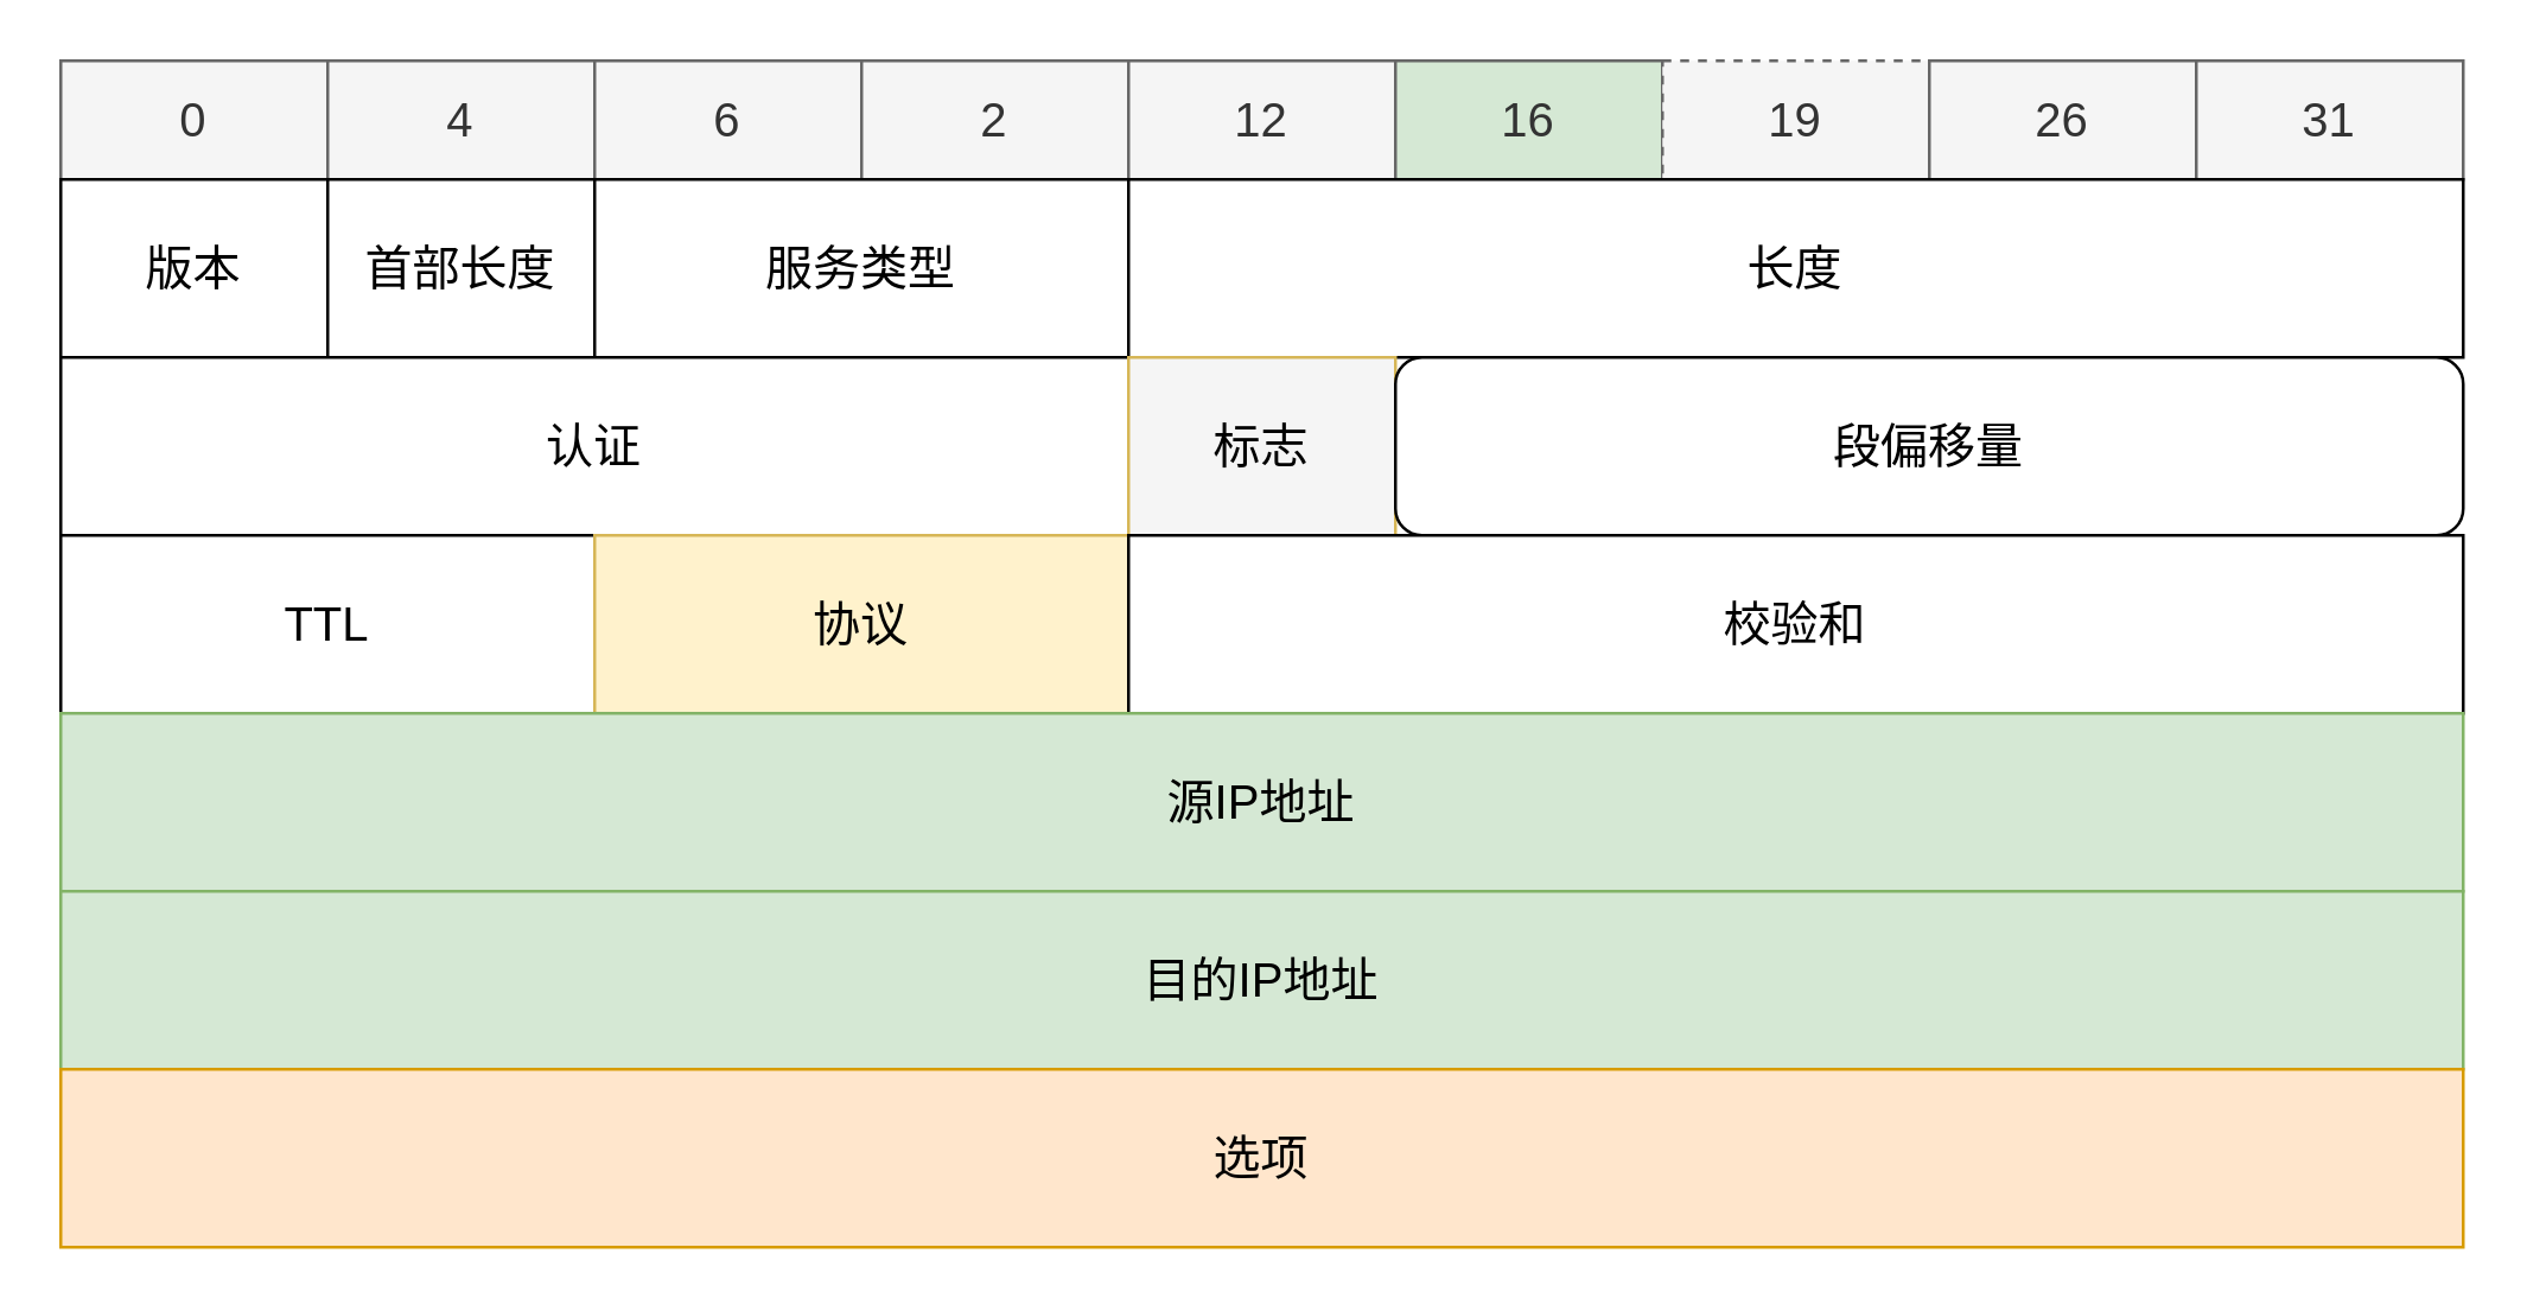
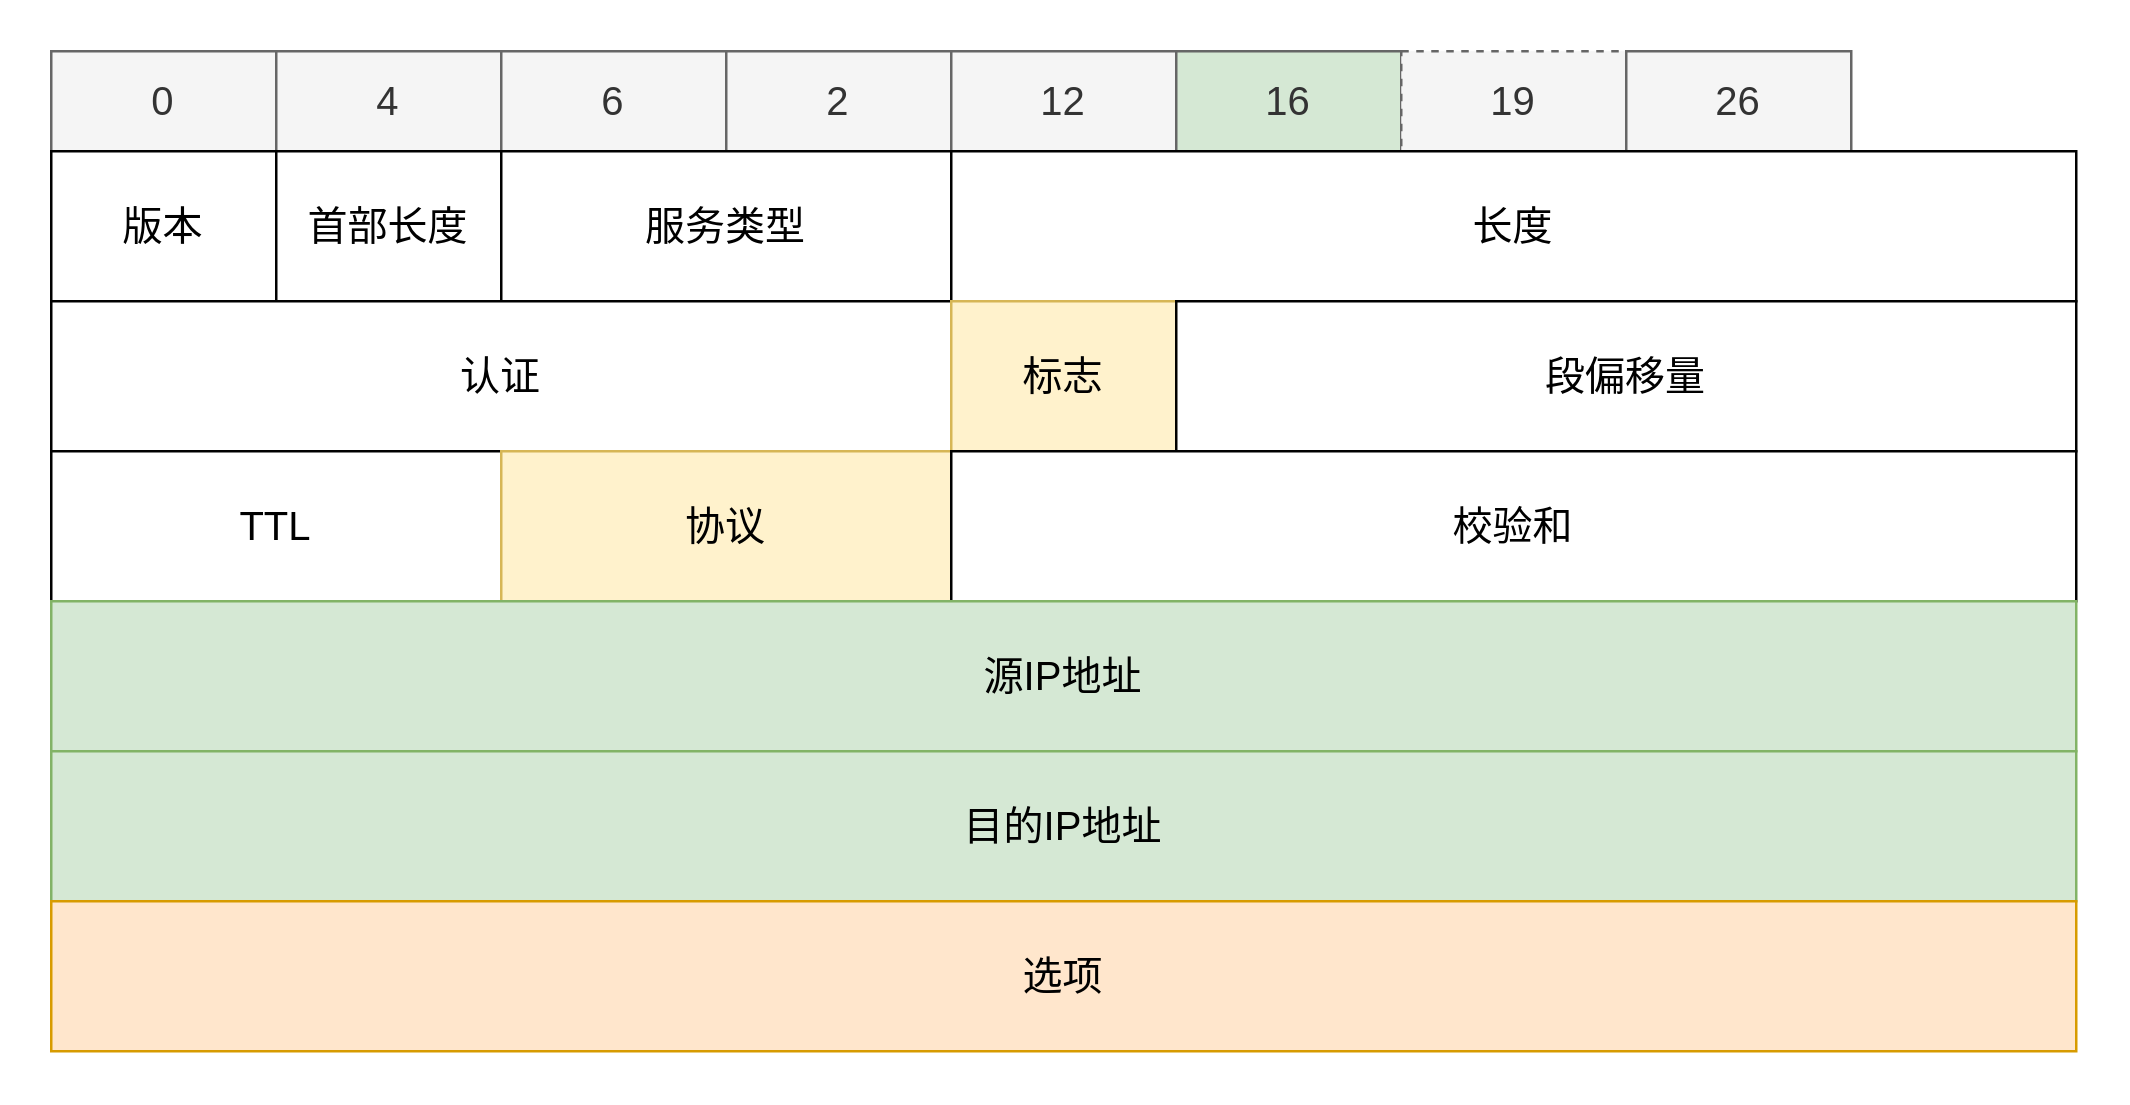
- <mxCell id="10" value="31" style="rounded=0;whiteSpace=wrap;html=1;fontSize=16;fillColor=#f5f5f5;strokeColor=#666666;fontColor=#333333;" vertex="1" parent="1"><mxGeometry x="740" y="20" width="90" height="40" as="geometry" /></mxCell>
- <mxCell id="16" value="标志" style="rounded=0;whiteSpace=wrap;html=1;fontSize=16;fillColor=#f5f5f5;strokeColor=#d6b656;" vertex="1" parent="1"><mxGeometry x="380" y="120" width="90" height="60" as="geometry" /></mxCell>
+ <mxCell id="16" value="标志" style="rounded=0;whiteSpace=wrap;html=1;fontSize=16;fillColor=#fff2cc;strokeColor=#d6b656;" vertex="1" parent="1"><mxGeometry x="380" y="120" width="90" height="60" as="geometry" /></mxCell>
- <mxCell id="17" value="段偏移量" style="whiteSpace=wrap;html=1;fontSize=16;rounded=1;" vertex="1" parent="1"><mxGeometry x="470" y="120" width="360" height="60" as="geometry" /></mxCell>
+ <mxCell id="17" value="段偏移量" style="rounded=0;whiteSpace=wrap;html=1;fontSize=16;" vertex="1" parent="1"><mxGeometry x="470" y="120" width="360" height="60" as="geometry" /></mxCell>
